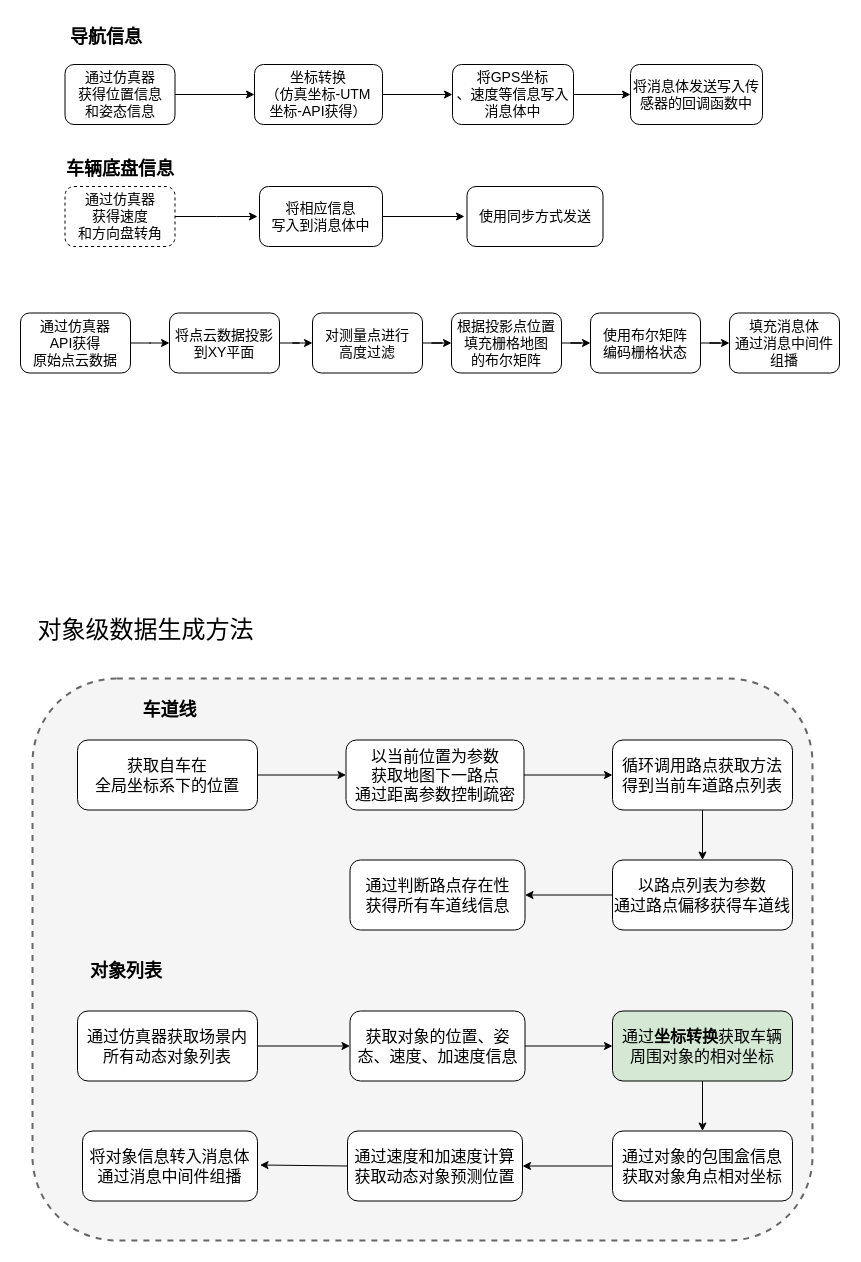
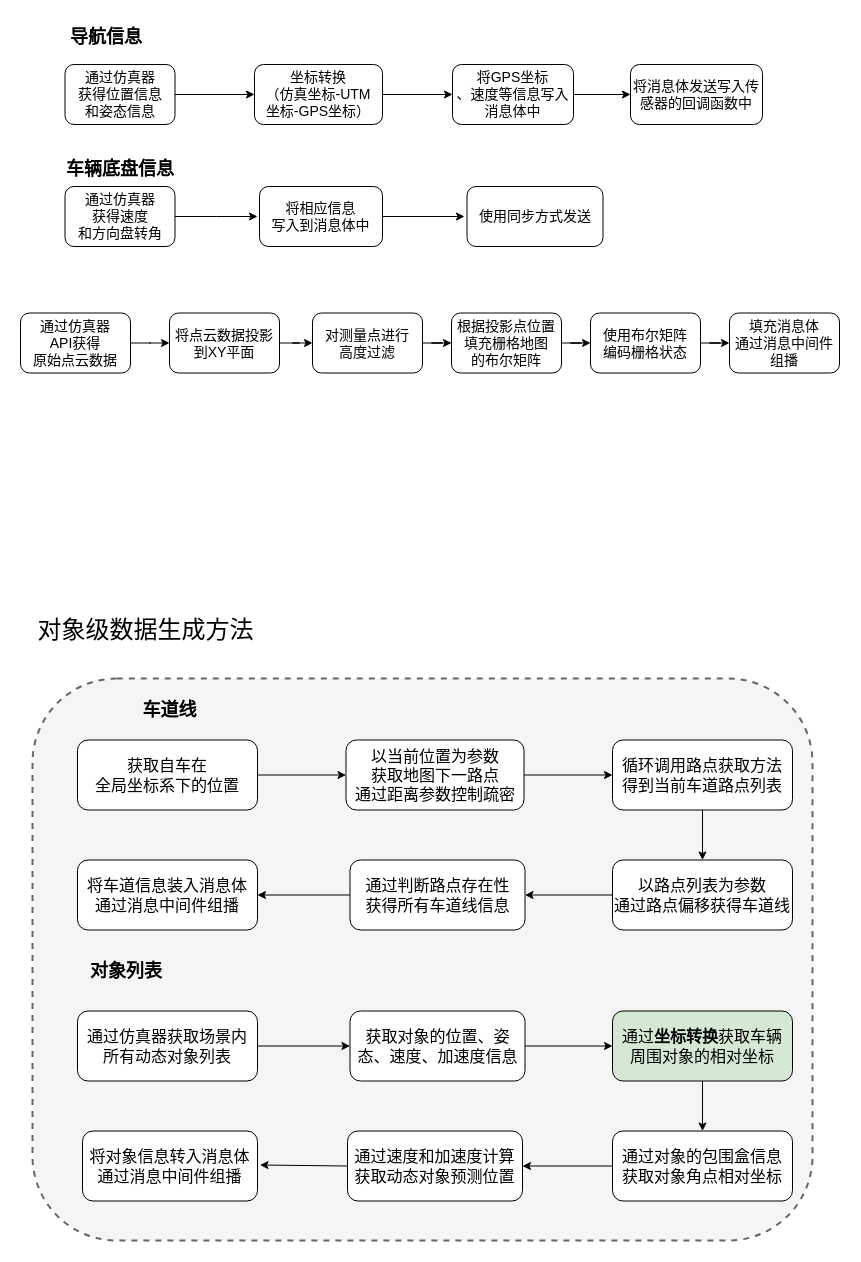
- <mxCell id="6" value="&lt;div&gt;&lt;font style=&quot;font-size: 14px&quot;&gt;坐标转换&lt;/font&gt;&lt;/div&gt;&lt;div&gt;&lt;font style=&quot;font-size: 14px&quot;&gt;（仿真坐标-UTM&lt;/font&gt;&lt;/div&gt;&lt;div&gt;&lt;font style=&quot;font-size: 14px&quot;&gt;坐标-API获得）&lt;br&gt;&lt;/font&gt;&lt;/div&gt;" style="rounded=1;whiteSpace=wrap;html=1;shadow=0;strokeColor=#000000;fillColor=#FFFFFF;" vertex="1" parent="1"><mxGeometry x="254" y="64" width="128" height="60" as="geometry" /></mxCell>
+ <mxCell id="6" value="&lt;div&gt;&lt;font style=&quot;font-size: 14px&quot;&gt;坐标转换&lt;/font&gt;&lt;/div&gt;&lt;div&gt;&lt;font style=&quot;font-size: 14px&quot;&gt;（仿真坐标-UTM&lt;/font&gt;&lt;/div&gt;&lt;div&gt;&lt;font style=&quot;font-size: 14px&quot;&gt;坐标-GPS坐标）&lt;br&gt;&lt;/font&gt;&lt;/div&gt;" style="rounded=1;whiteSpace=wrap;html=1;shadow=0;strokeColor=#000000;fillColor=#FFFFFF;" vertex="1" parent="1"><mxGeometry x="254" y="64" width="128" height="60" as="geometry" /></mxCell>
- <mxCell id="36" value="&lt;div&gt;&lt;font style=&quot;font-size: 14px&quot;&gt;通过仿真器&lt;/font&gt;&lt;/div&gt;&lt;div&gt;&lt;font style=&quot;font-size: 14px&quot;&gt;获得速度&lt;/font&gt;&lt;/div&gt;&lt;div&gt;&lt;font style=&quot;font-size: 14px&quot;&gt;和方向盘转角&lt;br&gt;&lt;/font&gt;&lt;/div&gt;" style="rounded=1;whiteSpace=wrap;html=1;shadow=0;strokeColor=#000000;fillColor=#FFFFFF;dashed=1;" vertex="1" parent="1"><mxGeometry x="64.5" y="186" width="110" height="60" as="geometry" /></mxCell>
+ <mxCell id="36" value="&lt;div&gt;&lt;font style=&quot;font-size: 14px&quot;&gt;通过仿真器&lt;/font&gt;&lt;/div&gt;&lt;div&gt;&lt;font style=&quot;font-size: 14px&quot;&gt;获得速度&lt;/font&gt;&lt;/div&gt;&lt;div&gt;&lt;font style=&quot;font-size: 14px&quot;&gt;和方向盘转角&lt;br&gt;&lt;/font&gt;&lt;/div&gt;" style="rounded=1;whiteSpace=wrap;html=1;shadow=0;strokeColor=#000000;fillColor=#FFFFFF;" vertex="1" parent="1"><mxGeometry x="64.5" y="186" width="110" height="60" as="geometry" /></mxCell>
+ <mxCell id="19" value="&lt;div&gt;&lt;br&gt;&lt;/div&gt;&lt;div&gt;将车道信息装入消息体&lt;/div&gt;&lt;div&gt;通过消息中间件组播&lt;br&gt;&lt;/div&gt;&lt;div&gt;&lt;br&gt;&lt;/div&gt;" style="rounded=1;whiteSpace=wrap;html=1;shadow=0;strokeColor=#000000;fillColor=#FFFFFF;fontSize=16;" vertex="1" parent="1"><mxGeometry x="77" y="859.5" width="180" height="70" as="geometry" /></mxCell>
+ <mxCell id="20" value="" style="endArrow=classic;html=1;strokeColor=#000000;exitX=0;exitY=0.5;exitDx=0;exitDy=0;entryX=1;entryY=0.5;entryDx=0;entryDy=0;" edge="1" parent="1" source="18" target="19"><mxGeometry width="50" height="50" relative="1" as="geometry"><mxPoint x="47" y="1069.5" as="sourcePoint" /><mxPoint x="97" y="1019.5" as="targetPoint" /></mxGeometry></mxCell>
